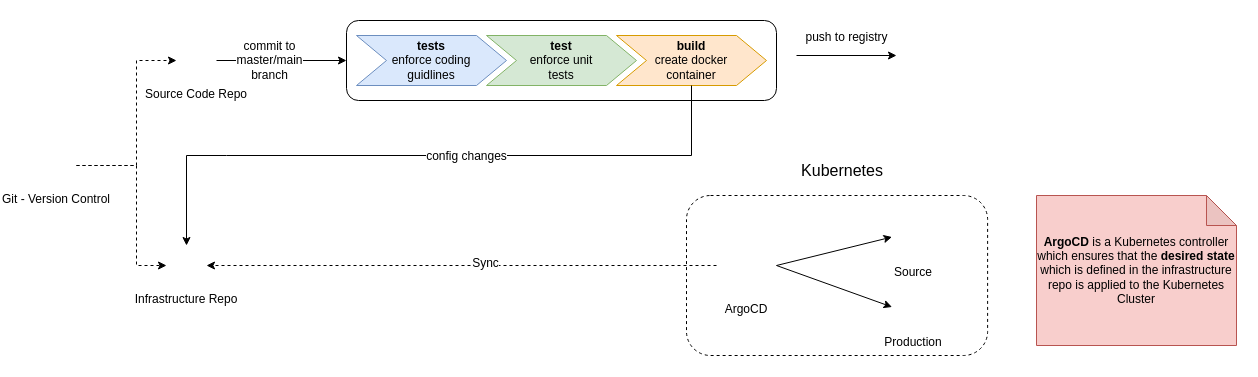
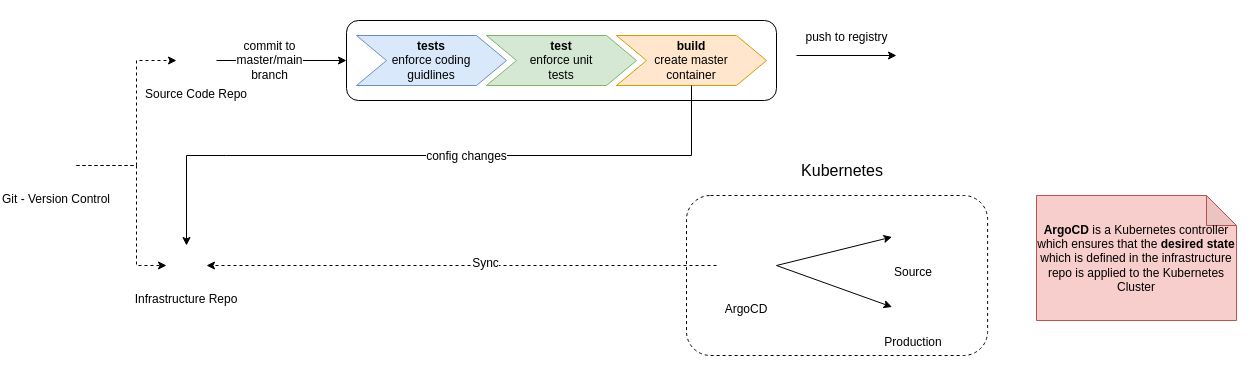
- <mxCell id="7" value="&lt;b&gt;build&lt;/b&gt;&lt;br&gt;create docker &lt;br&gt;container" style="shape=step;perimeter=stepPerimeter;whiteSpace=wrap;html=1;fixedSize=1;size=30;fillColor=#ffe6cc;strokeColor=#d79b00;" vertex="1" parent="1"><mxGeometry x="600" y="35" width="150" height="50" as="geometry" /></mxCell>
+ <mxCell id="7" value="&lt;b&gt;build&lt;/b&gt;&lt;br&gt;create master &lt;br&gt;container" style="shape=step;perimeter=stepPerimeter;whiteSpace=wrap;html=1;fixedSize=1;size=30;fillColor=#ffe6cc;strokeColor=#d79b00;" vertex="1" parent="1"><mxGeometry x="600" y="35" width="150" height="50" as="geometry" /></mxCell>
- <mxCell id="26" value="&lt;b&gt;ArgoCD &lt;/b&gt;is a Kubernetes controller which ensures that the &lt;b&gt;desired state&lt;/b&gt; which is defined in the infrastructure repo is applied to the Kubernetes Cluster" style="shape=note;whiteSpace=wrap;html=1;backgroundOutline=1;darkOpacity=0.05;fontSize=12;fillColor=#f8cecc;strokeColor=#b85450;" vertex="1" parent="1"><mxGeometry x="1020" y="195" width="200" height="150" as="geometry" /></mxCell>
+ <mxCell id="26" value="&lt;b&gt;ArgoCD &lt;/b&gt;is a Kubernetes controller which ensures that the &lt;b&gt;desired state&lt;/b&gt; which is defined in the infrastructure repo is applied to the Kubernetes Cluster" style="shape=note;whiteSpace=wrap;html=1;backgroundOutline=1;darkOpacity=0.05;fontSize=12;fillColor=#f8cecc;strokeColor=#b85450;" vertex="1" parent="1"><mxGeometry x="1020" y="195" width="200" height="125" as="geometry" /></mxCell>
